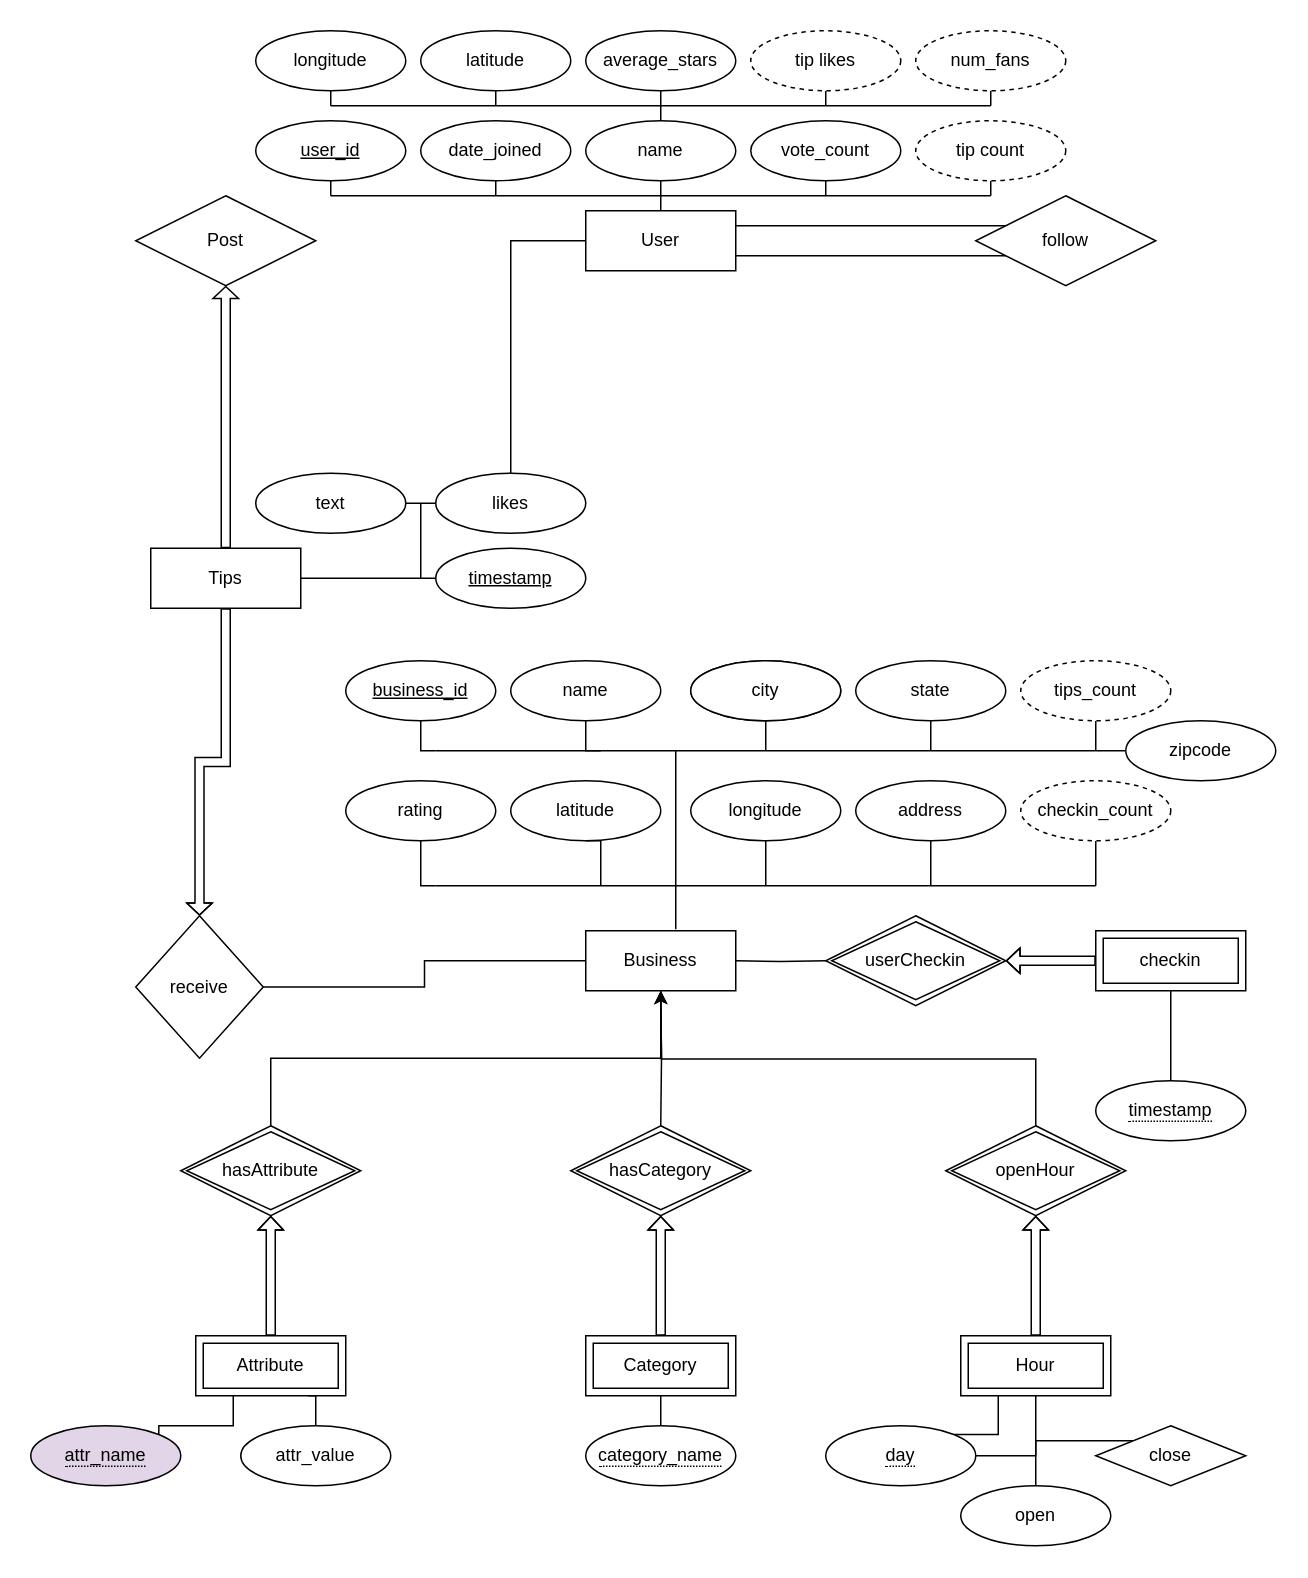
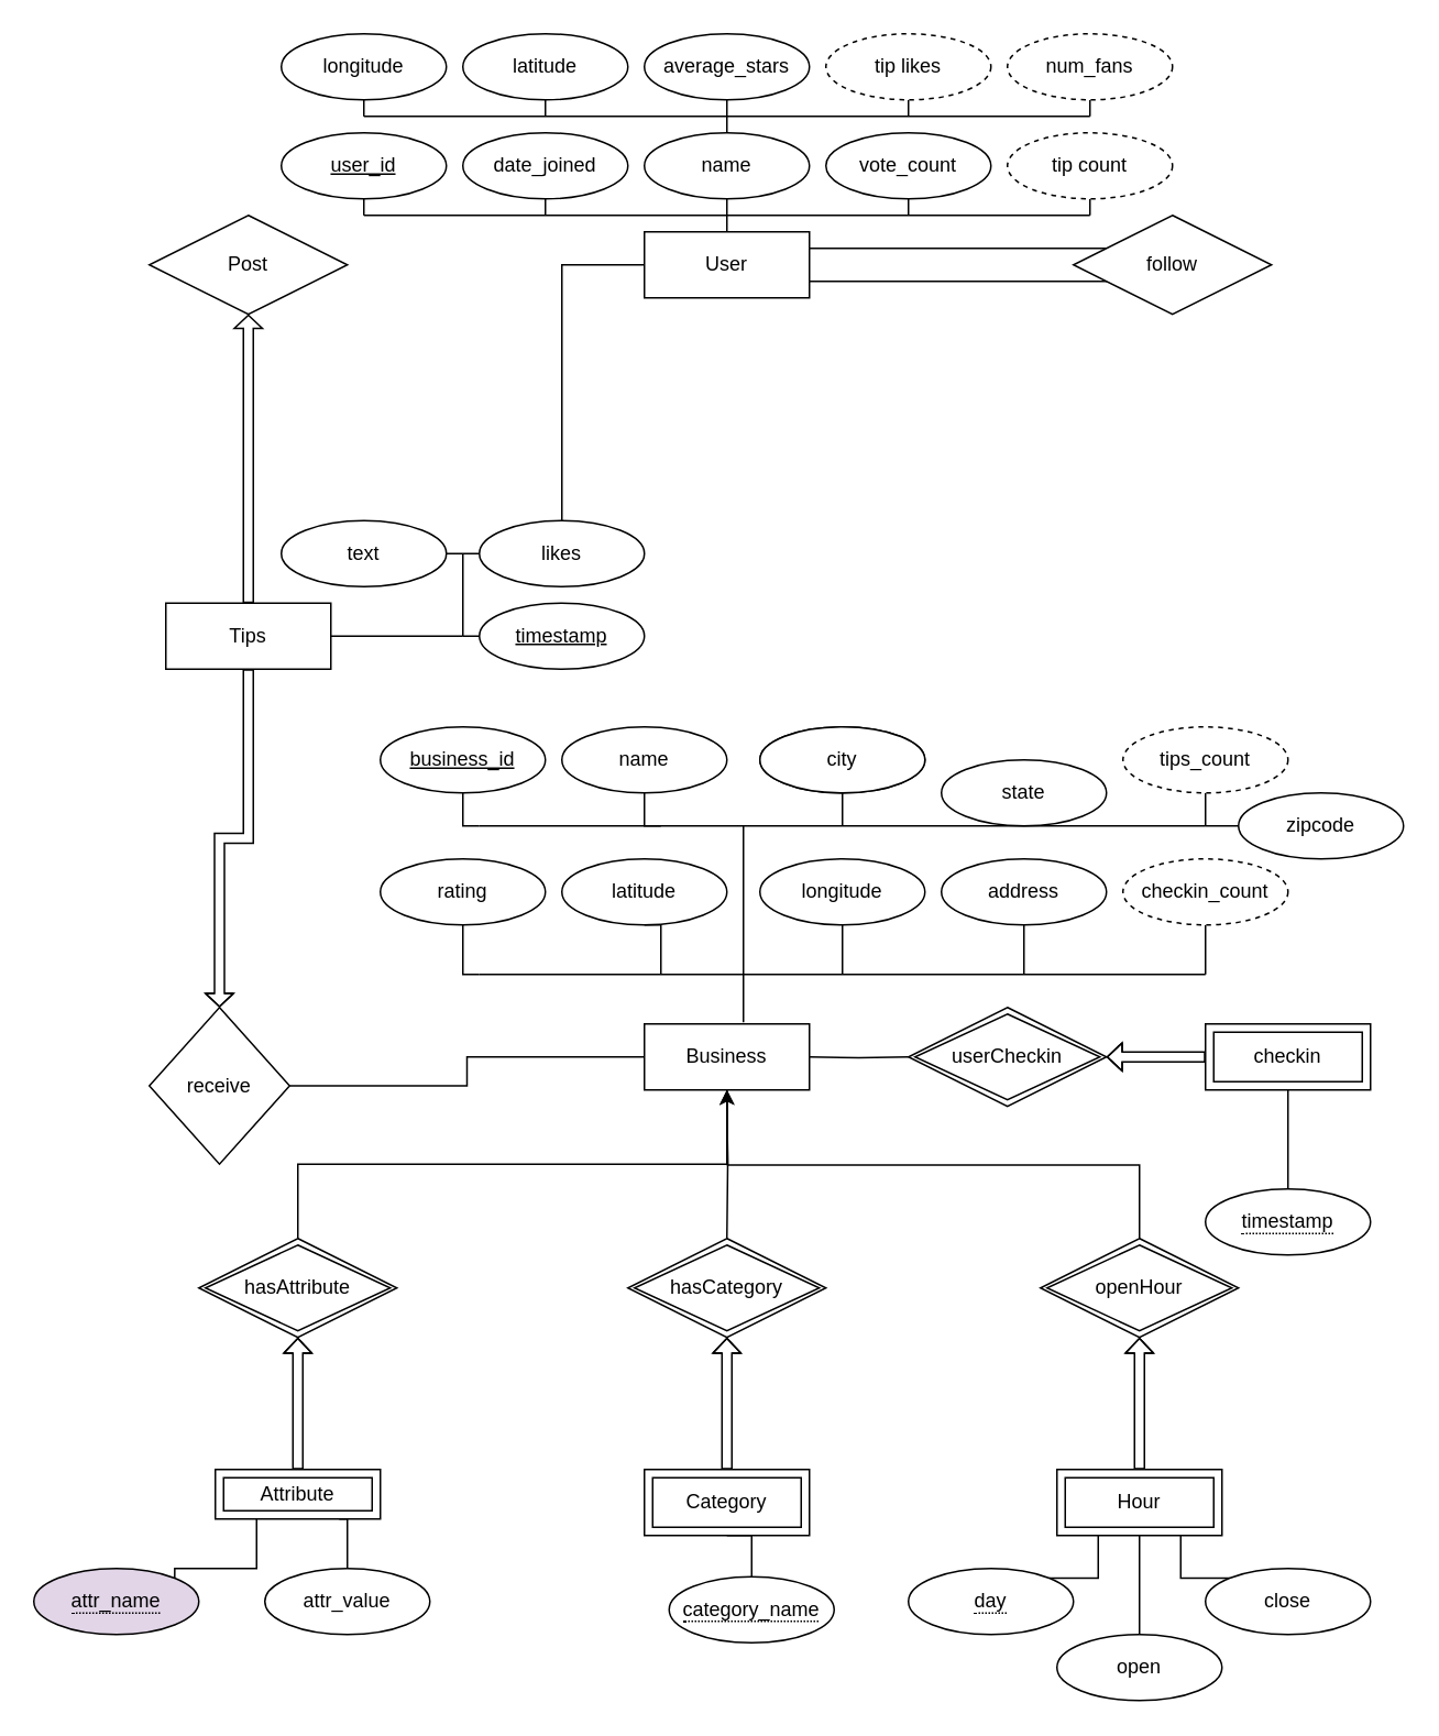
- <mxCell id="32" value="state" style="ellipse;whiteSpace=wrap;html=1;align=center;" parent="1" vertex="1"><mxGeometry x="570" y="440" width="100" height="40" as="geometry" /></mxCell>
+ <mxCell id="32" value="state" style="ellipse;whiteSpace=wrap;html=1;align=center;" parent="1" vertex="1"><mxGeometry x="570" y="460" width="100" height="40" as="geometry" /></mxCell>
- <mxCell id="57" value="Attribute" style="shape=ext;margin=3;double=1;whiteSpace=wrap;html=1;align=center;" parent="1" vertex="1"><mxGeometry x="130" y="890" width="100" height="40" as="geometry" /></mxCell>
+ <mxCell id="57" value="Attribute" style="shape=ext;margin=3;double=1;whiteSpace=wrap;html=1;align=center;" parent="1" vertex="1"><mxGeometry x="130" y="890" width="100" height="30" as="geometry" /></mxCell>
- <mxCell id="70" style="edgeStyle=orthogonalEdgeStyle;rounded=0;orthogonalLoop=1;jettySize=auto;html=1;exitX=0;exitY=0;exitDx=0;exitDy=0;endArrow=none;endFill=0;" parent="1" source="71" target="68" edge="1"><mxGeometry relative="1" as="geometry" /></mxCell>
+ <mxCell id="70" style="edgeStyle=orthogonalEdgeStyle;rounded=0;orthogonalLoop=1;jettySize=auto;html=1;exitX=0;exitY=0;exitDx=0;exitDy=0;entryX=0.75;entryY=1;entryDx=0;entryDy=0;endArrow=none;endFill=0;" parent="1" source="71" target="65" edge="1"><mxGeometry relative="1" as="geometry" /></mxCell>
- <mxCell id="62" value="&lt;span style=&quot;border-bottom: 1px dotted&quot;&gt;category_name&lt;/span&gt;" style="ellipse;whiteSpace=wrap;html=1;align=center;" parent="1" vertex="1"><mxGeometry x="390" y="950" width="100" height="40" as="geometry" /></mxCell>
+ <mxCell id="62" value="&lt;span style=&quot;border-bottom: 1px dotted&quot;&gt;category_name&lt;/span&gt;" style="ellipse;whiteSpace=wrap;html=1;align=center;" parent="1" vertex="1"><mxGeometry x="405" y="955" width="100" height="40" as="geometry" /></mxCell>
- <mxCell id="71" value="close" style="rhombus;whiteSpace=wrap;html=1;align=center;" parent="1" vertex="1"><mxGeometry x="730" y="950" width="100" height="40" as="geometry" /></mxCell>
+ <mxCell id="71" value="close" style="ellipse;whiteSpace=wrap;html=1;align=center;" parent="1" vertex="1"><mxGeometry x="730" y="950" width="100" height="40" as="geometry" /></mxCell>
